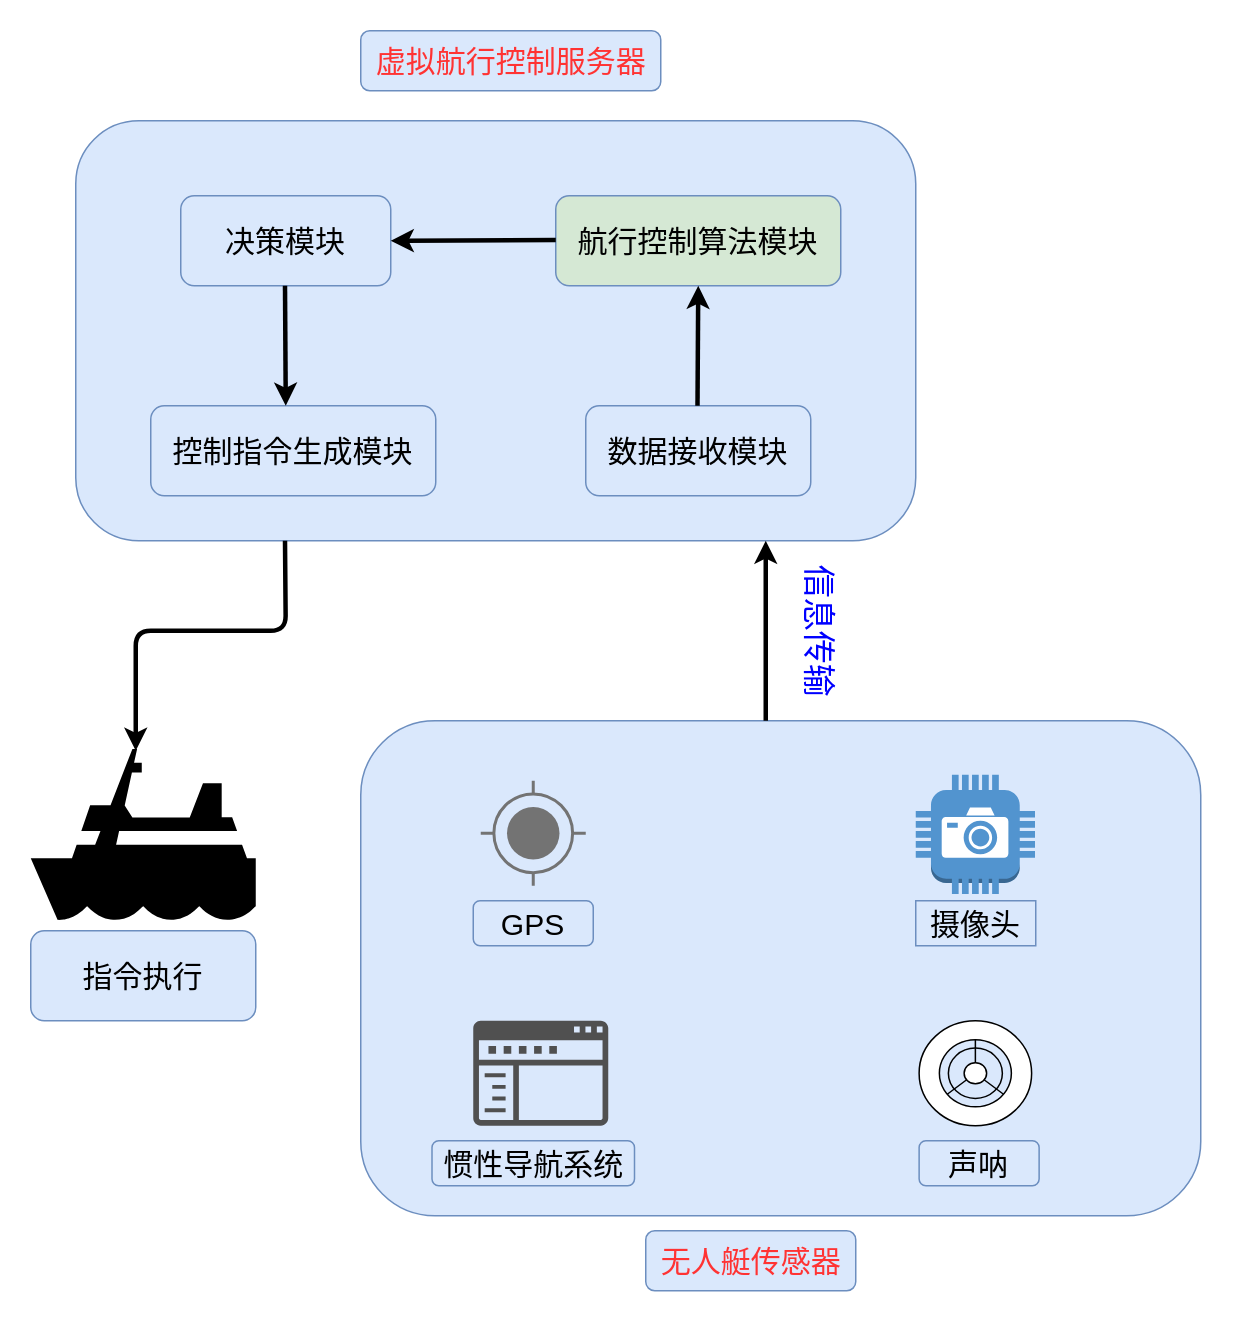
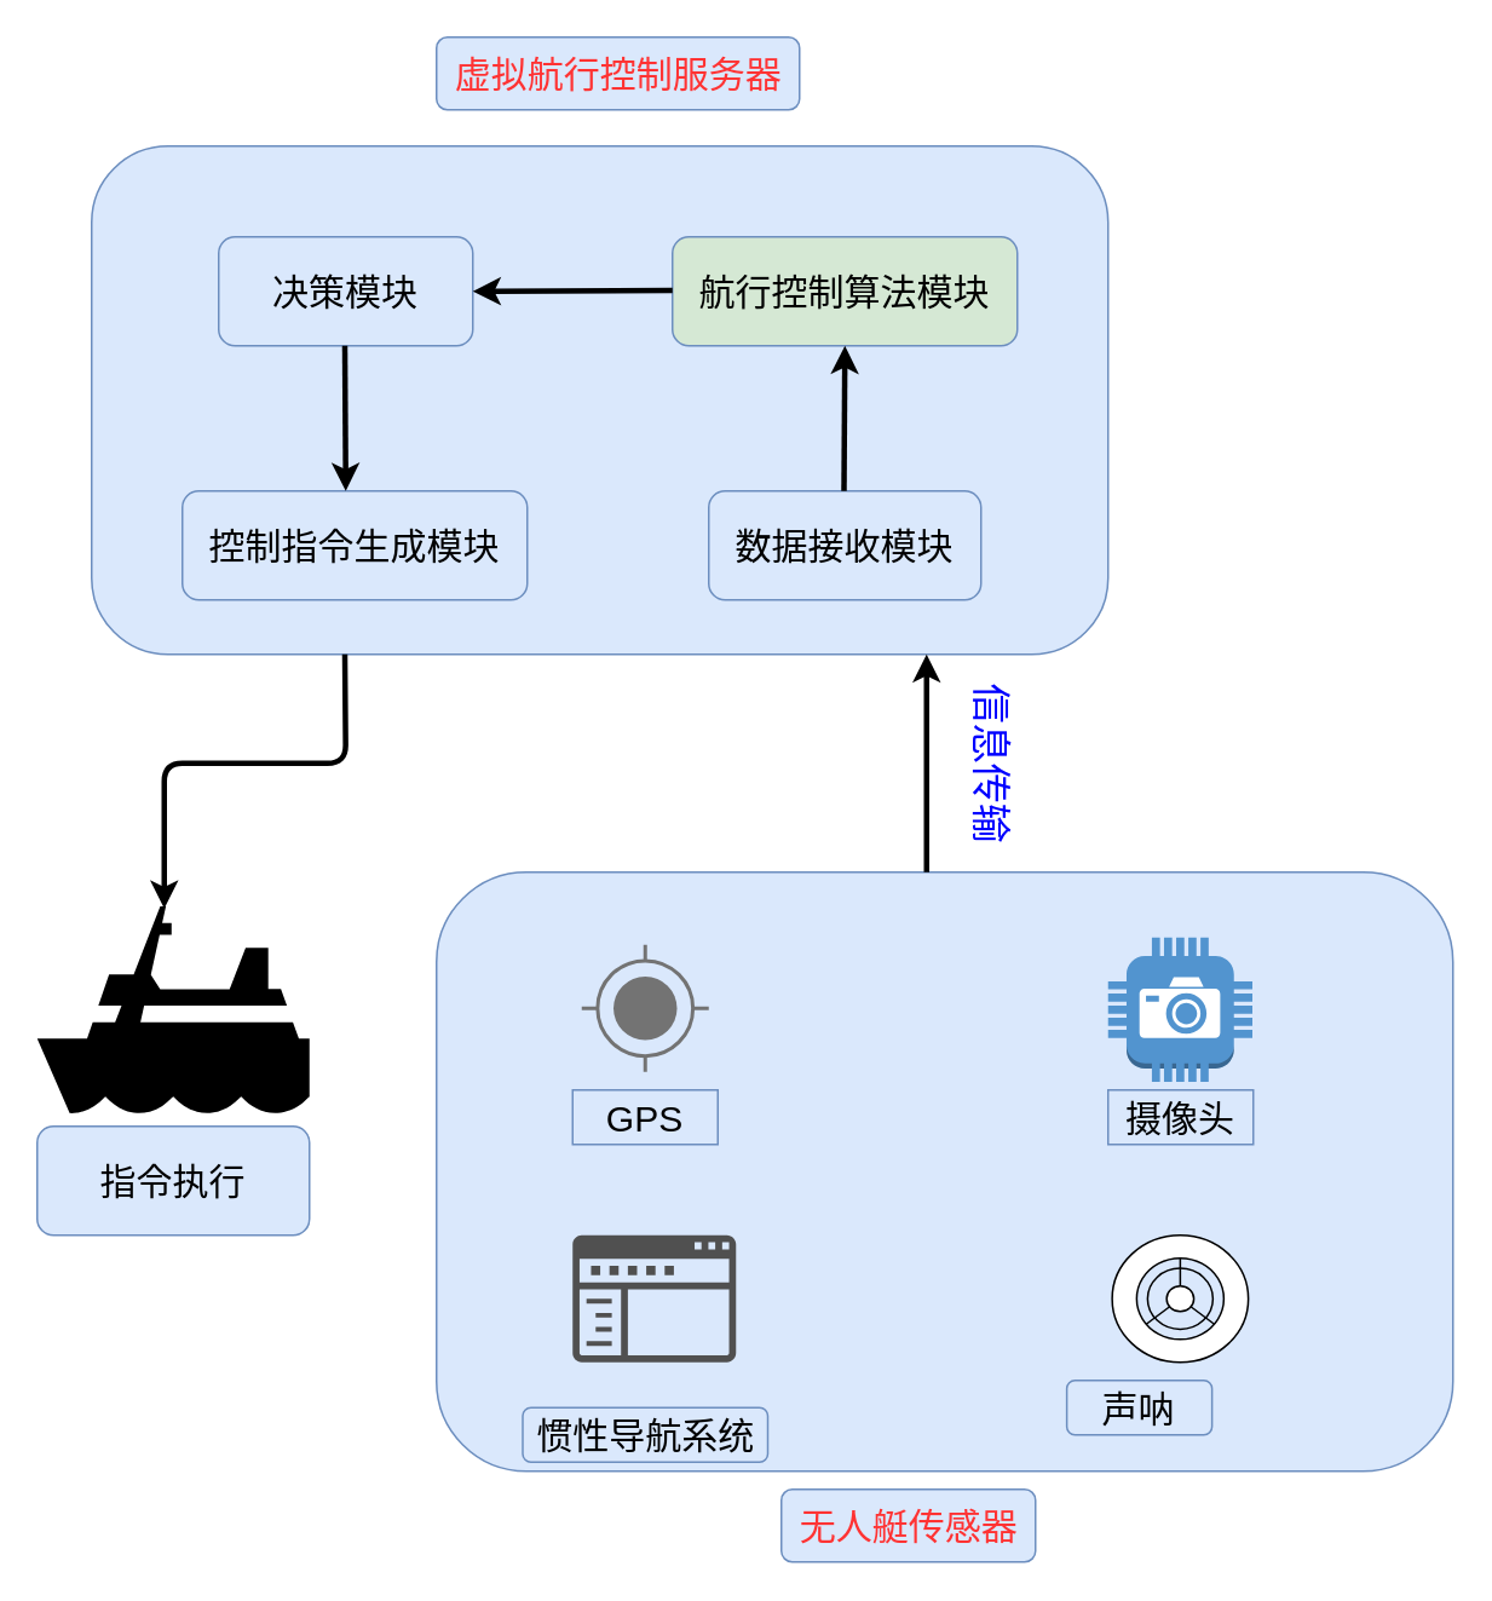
- <mxCell id="11" value="GPS" style="rounded=1;whiteSpace=wrap;html=1;shadow=0;glass=0;labelBackgroundColor=none;labelBorderColor=none;sketch=0;fontSize=20;fillColor=#dae8fc;strokeColor=#6c8ebf;" vertex="1" parent="1"><mxGeometry x="315" y="600" width="80" height="30" as="geometry" /></mxCell>
+ <mxCell id="11" value="GPS" style="whiteSpace=wrap;html=1;shadow=0;glass=0;labelBackgroundColor=none;labelBorderColor=none;sketch=0;fontSize=20;fillColor=#dae8fc;strokeColor=#6c8ebf;rounded=0;" vertex="1" parent="1"><mxGeometry x="315" y="600" width="80" height="30" as="geometry" /></mxCell>
- <mxCell id="15" value="惯性导航系统" style="rounded=1;whiteSpace=wrap;html=1;shadow=0;glass=0;labelBackgroundColor=none;labelBorderColor=none;sketch=0;fontSize=20;fillColor=#dae8fc;strokeColor=#6c8ebf;" vertex="1" parent="1"><mxGeometry x="287.5" y="760" width="135" height="30" as="geometry" /></mxCell>
+ <mxCell id="15" value="惯性导航系统" style="rounded=1;whiteSpace=wrap;html=1;shadow=0;glass=0;labelBackgroundColor=none;labelBorderColor=none;sketch=0;fontSize=20;fillColor=#dae8fc;strokeColor=#6c8ebf;" vertex="1" parent="1"><mxGeometry x="287.5" y="775" width="135" height="30" as="geometry" /></mxCell>
- <mxCell id="17" value="声呐" style="rounded=1;whiteSpace=wrap;html=1;shadow=0;glass=0;labelBackgroundColor=none;labelBorderColor=none;sketch=0;fontSize=20;fillColor=#dae8fc;strokeColor=#6c8ebf;" vertex="1" parent="1"><mxGeometry x="612.25" y="760" width="80" height="30" as="geometry" /></mxCell>
+ <mxCell id="17" value="声呐" style="rounded=1;whiteSpace=wrap;html=1;shadow=0;glass=0;labelBackgroundColor=none;labelBorderColor=none;sketch=0;fontSize=20;fillColor=#dae8fc;strokeColor=#6c8ebf;" vertex="1" parent="1"><mxGeometry x="587.25" y="760" width="80" height="30" as="geometry" /></mxCell>
